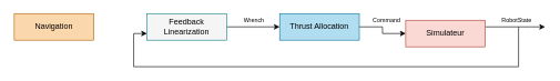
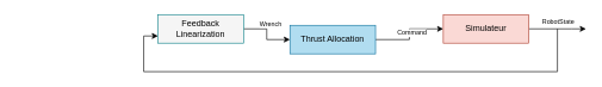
- <mxCell id="12" value="Navigation" style="rounded=0;whiteSpace=wrap;html=1;fillColor=#fad7ac;strokeColor=#b46504;" vertex="1" parent="1"><mxGeometry x="20" y="20" width="120" height="40" as="geometry" /></mxCell>
- <mxCell id="8" value="Thrust Allocation" style="rounded=0;whiteSpace=wrap;html=1;fillColor=#b1ddf0;strokeColor=#10739e;" vertex="1" parent="1"><mxGeometry x="420" y="20" width="120" height="40" as="geometry" /></mxCell>
+ <mxCell id="8" value="Thrust Allocation" style="rounded=0;whiteSpace=wrap;html=1;fillColor=#b1ddf0;strokeColor=#10739e;" vertex="1" parent="1"><mxGeometry x="405" y="35" width="120" height="40" as="geometry" /></mxCell>
- <mxCell id="11" value="Simulateur" style="rounded=0;whiteSpace=wrap;html=1;fillColor=#fad9d5;strokeColor=#ae4132;" vertex="1" parent="1"><mxGeometry x="610" y="30" width="120" height="40" as="geometry" /></mxCell>
+ <mxCell id="11" value="Simulateur" style="rounded=0;whiteSpace=wrap;html=1;fillColor=#fad9d5;strokeColor=#ae4132;" vertex="1" parent="1"><mxGeometry x="620" y="20" width="120" height="40" as="geometry" /></mxCell>
